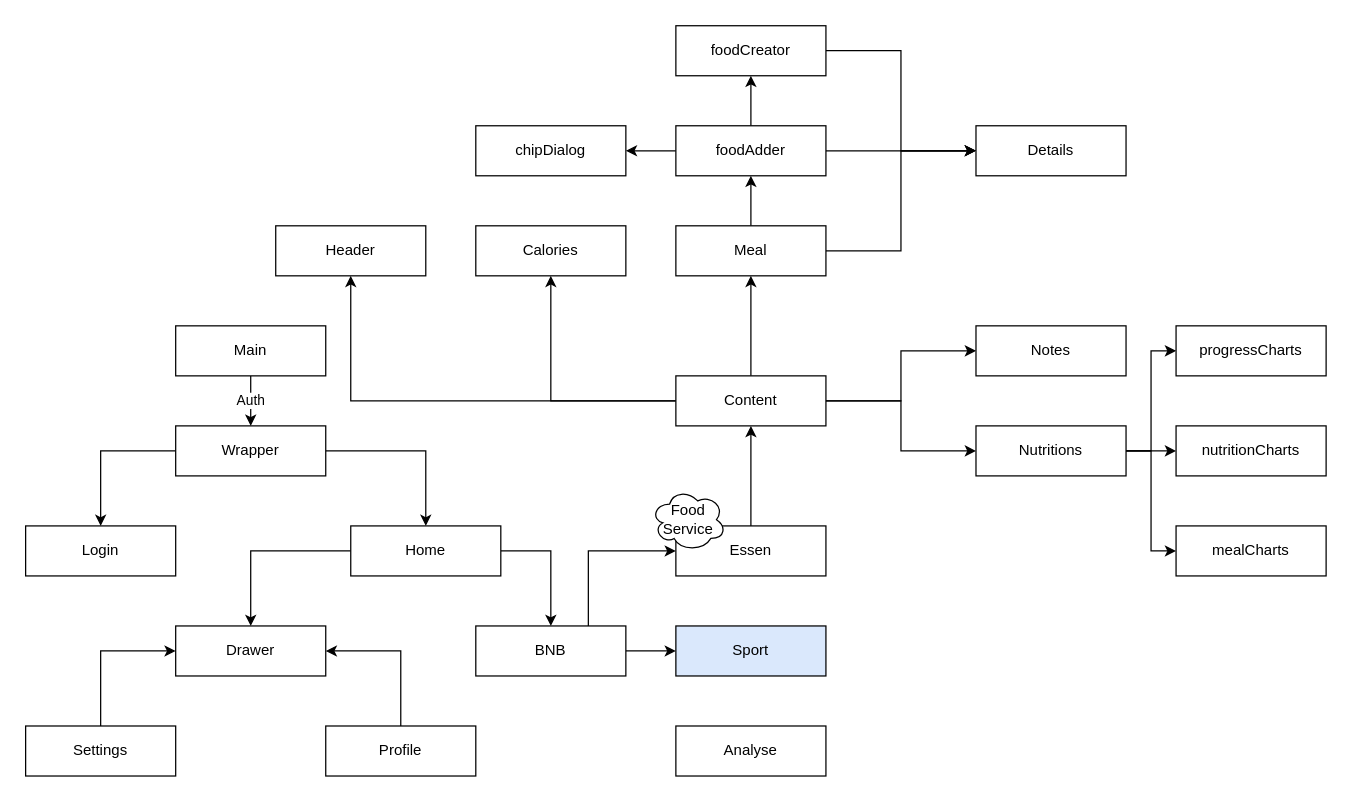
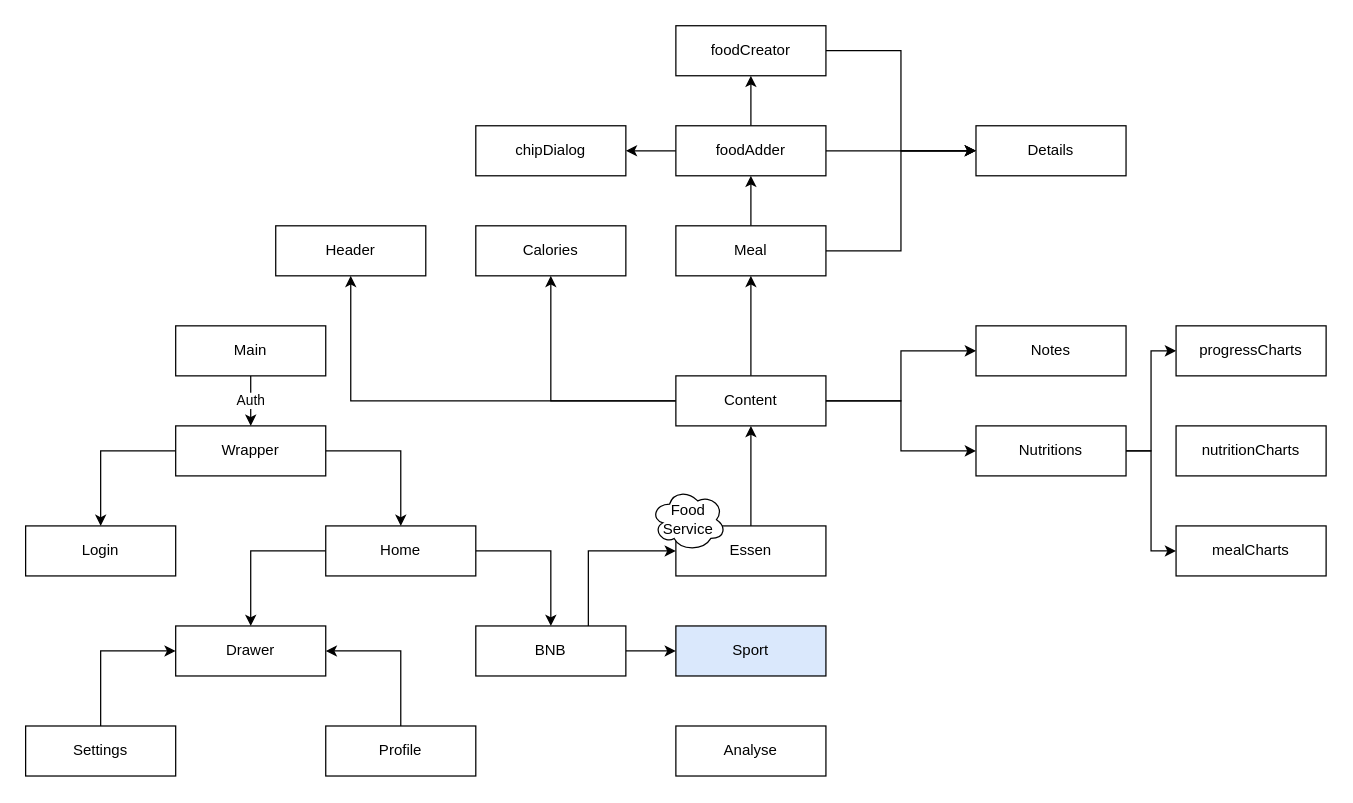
- <mxCell id="40" style="edgeStyle=orthogonalEdgeStyle;rounded=0;orthogonalLoop=1;jettySize=auto;html=1;exitX=1;exitY=0.5;exitDx=0;exitDy=0;entryX=0;entryY=0.5;entryDx=0;entryDy=0;" parent="1" source="42" target="47" edge="1"><mxGeometry relative="1" as="geometry" /></mxCell>
- <mxCell id="9" value="Home" style="rounded=0;whiteSpace=wrap;html=1;" parent="1" vertex="1"><mxGeometry x="280" y="420" width="120" height="40" as="geometry" /></mxCell>
+ <mxCell id="9" value="Home" style="rounded=0;whiteSpace=wrap;html=1;" parent="1" vertex="1"><mxGeometry x="260" y="420" width="120" height="40" as="geometry" /></mxCell>
